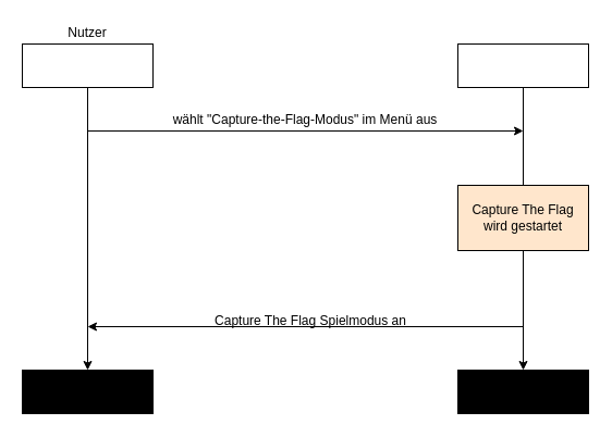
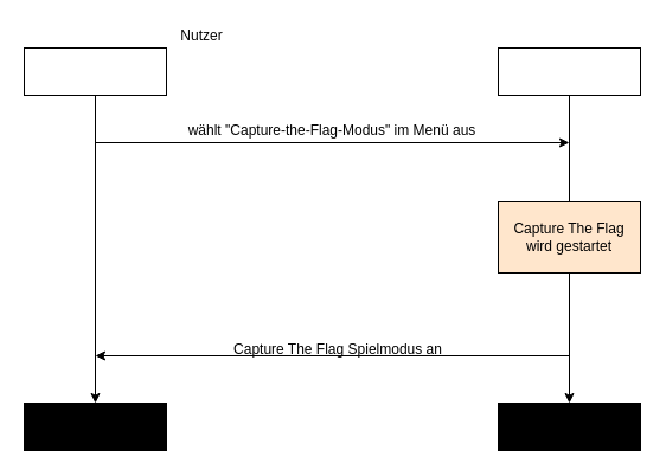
- <mxCell id="3" value="Nutzer" style="text;html=1;strokeColor=none;fillColor=none;align=center;verticalAlign=middle;whiteSpace=wrap;rounded=0;" vertex="1" parent="1"><mxGeometry x="60" y="20" width="40" height="20" as="geometry" /></mxCell>
+ <mxCell id="3" value="Nutzer" style="text;html=1;strokeColor=none;fillColor=none;align=center;verticalAlign=middle;whiteSpace=wrap;rounded=0;" vertex="1" parent="1"><mxGeometry x="150" y="20" width="40" height="20" as="geometry" /></mxCell>
